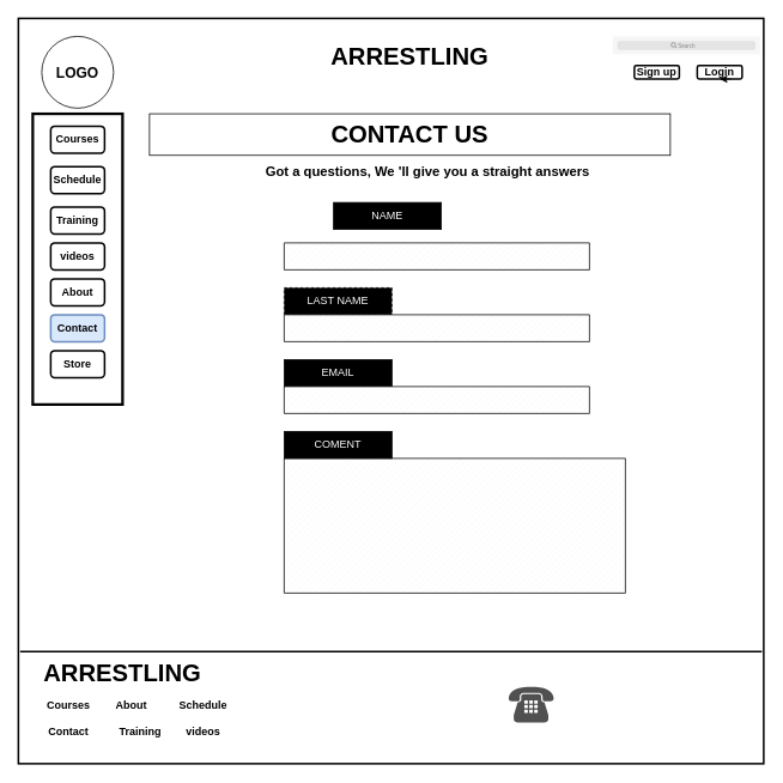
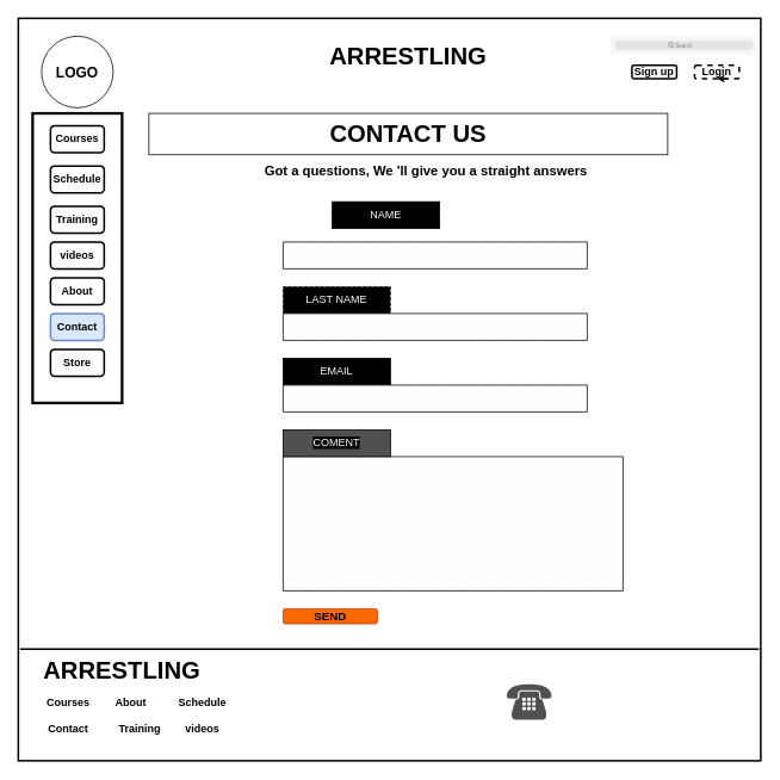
- <mxCell id="15" value="&lt;b&gt;Login&lt;/b&gt;" style="rounded=1;whiteSpace=wrap;html=1;strokeColor=#000000;strokeWidth=2;fillColor=none;" vertex="1" parent="1"><mxGeometry x="776" y="72.5" width="50" height="15" as="geometry" /></mxCell>
+ <mxCell id="15" value="&lt;b&gt;Login&lt;/b&gt;" style="rounded=1;whiteSpace=wrap;html=1;strokeColor=#000000;strokeWidth=2;fillColor=none;dashed=1;" vertex="1" parent="1"><mxGeometry x="776" y="72.5" width="50" height="15" as="geometry" /></mxCell>
- <mxCell id="41" value="&lt;font color=&quot;#ffffff&quot;&gt;&lt;span style=&quot;background-color: rgb(0 , 0 , 0)&quot;&gt;COMENT&lt;/span&gt;&lt;/font&gt;" style="rounded=0;whiteSpace=wrap;html=1;strokeColor=#000000;strokeWidth=1;fillColor=#000000;" vertex="1" parent="1"><mxGeometry x="316" y="480" width="120" height="30" as="geometry" /></mxCell>
+ <mxCell id="41" value="&lt;font color=&quot;#ffffff&quot;&gt;&lt;span style=&quot;background-color: rgb(0 , 0 , 0)&quot;&gt;COMENT&lt;/span&gt;&lt;/font&gt;" style="rounded=0;whiteSpace=wrap;html=1;strokeColor=#000000;strokeWidth=1;fillColor=#505050;" vertex="1" parent="1"><mxGeometry x="316" y="480" width="120" height="30" as="geometry" /></mxCell>
+ <mxCell id="42" value="&lt;b&gt;&lt;font color=&quot;#000000&quot; style=&quot;font-size: 13px&quot;&gt;SEND&lt;/font&gt;&lt;/b&gt;" style="rounded=1;html=1;shadow=0;dashed=0;whiteSpace=wrap;fontSize=10;fillColor=#fa6800;align=center;strokeColor=#C73500;fontColor=#ffffff;" vertex="1" parent="1"><mxGeometry x="316" y="680" width="105.5" height="16.88" as="geometry" /></mxCell>
